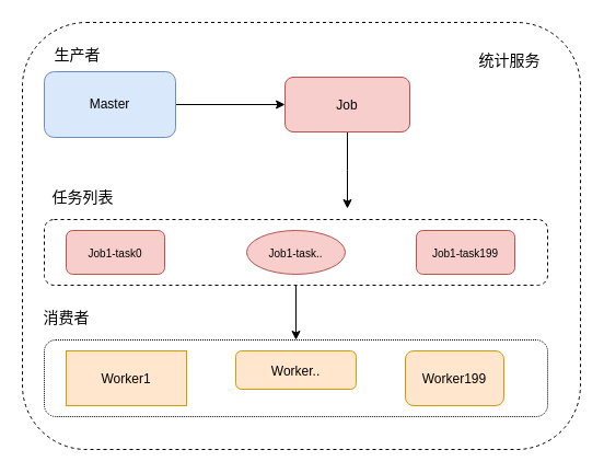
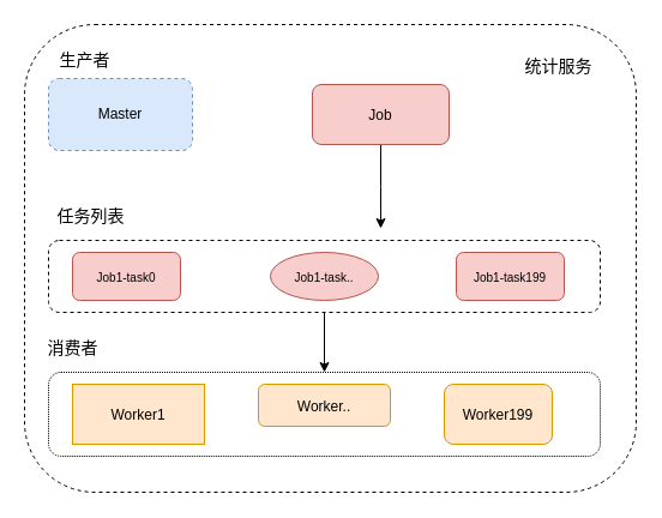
- <mxCell id="7" value="&lt;font style=&quot;font-size: 12px&quot;&gt;Master&lt;/font&gt;" style="rounded=1;whiteSpace=wrap;html=1;fillColor=#dae8fc;strokeColor=#6c8ebf;" vertex="1" parent="1"><mxGeometry x="40" y="65" width="120" height="60" as="geometry" /></mxCell>
+ <mxCell id="7" value="&lt;font style=&quot;font-size: 12px&quot;&gt;Master&lt;/font&gt;" style="rounded=1;whiteSpace=wrap;html=1;fillColor=#dae8fc;strokeColor=#6c8ebf;dashed=1;" vertex="1" parent="1"><mxGeometry x="40" y="65" width="120" height="60" as="geometry" /></mxCell>
- <mxCell id="6" style="edgeStyle=orthogonalEdgeStyle;rounded=0;orthogonalLoop=1;jettySize=auto;html=1;entryX=0;entryY=0.5;entryDx=0;entryDy=0;fontSize=14;" edge="1" parent="1" source="7" target="9"><mxGeometry relative="1" as="geometry" /></mxCell>
